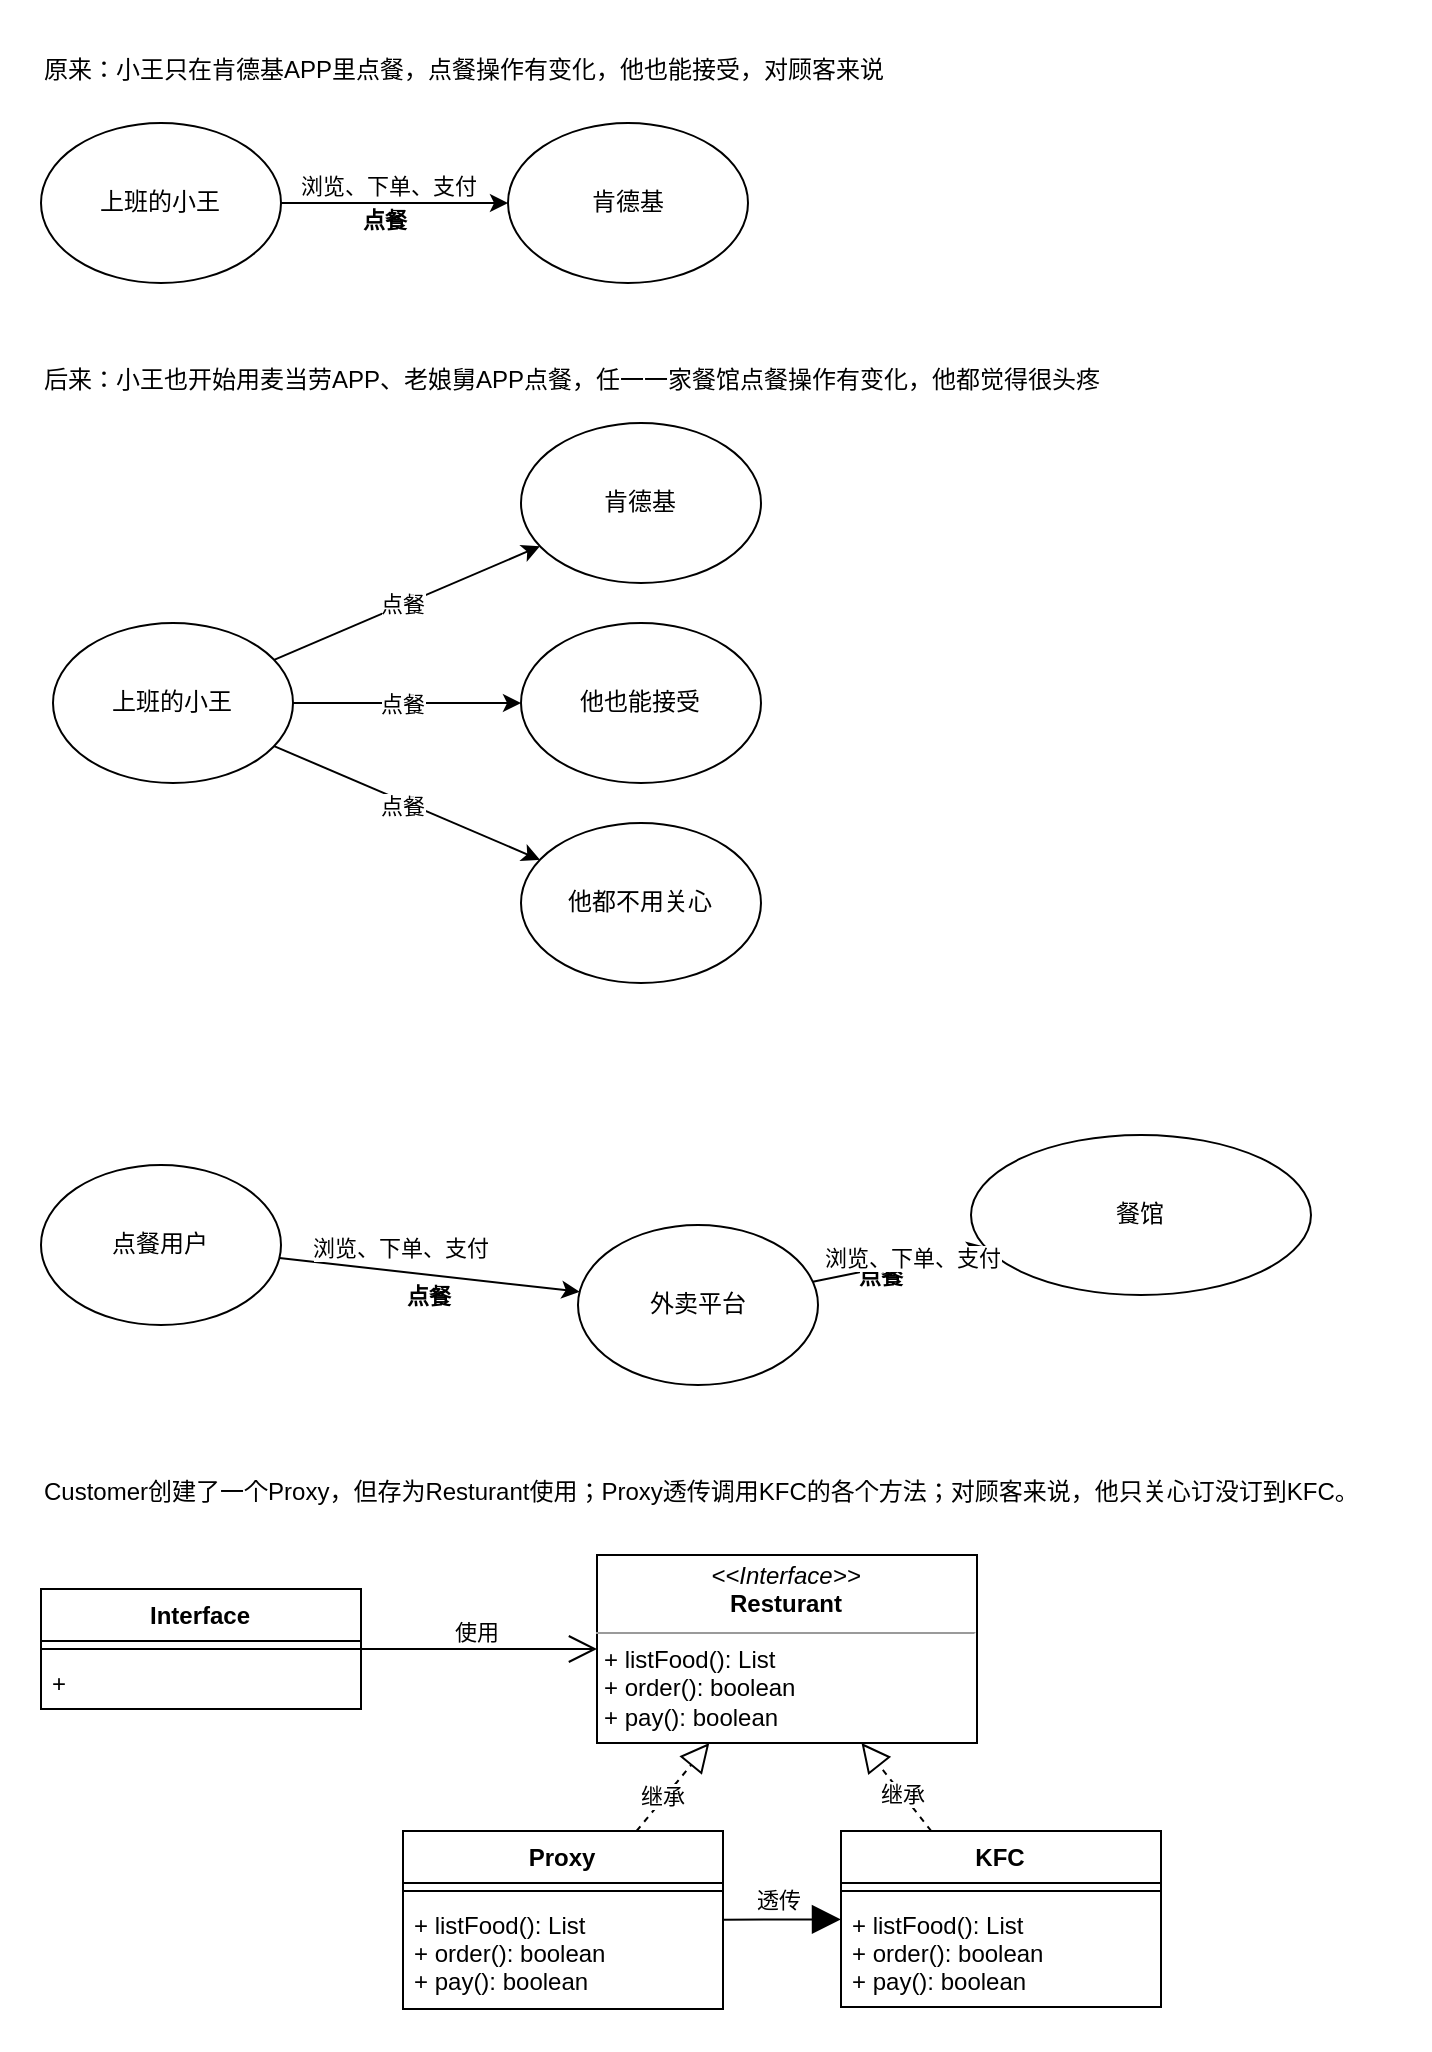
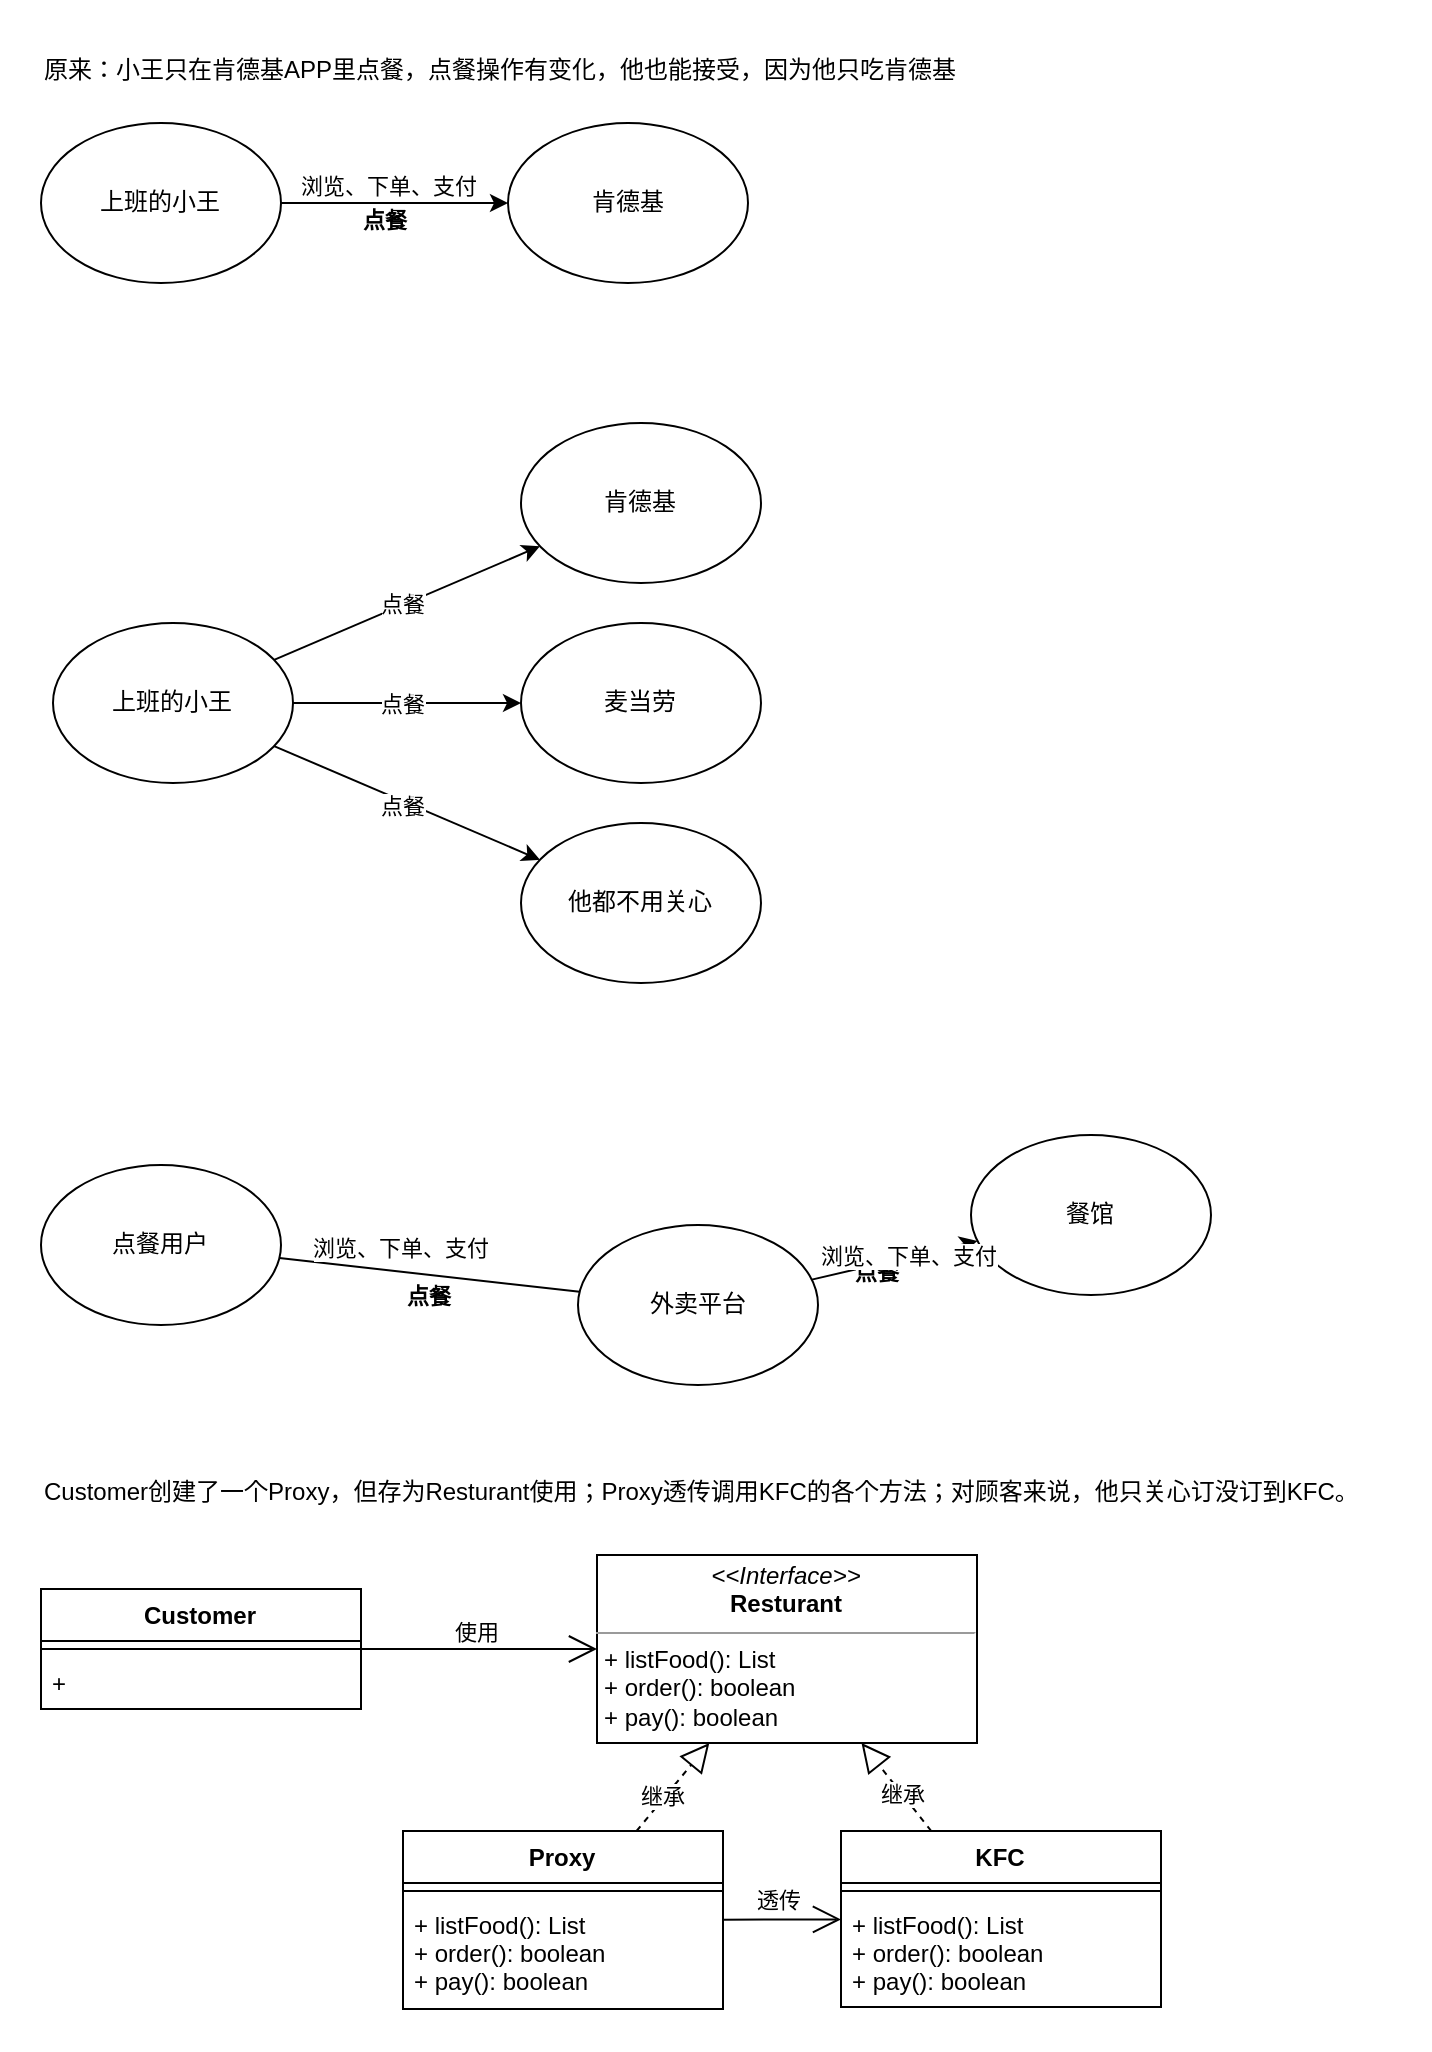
- <mxCell id="12" value="原来：小王只在肯德基APP里点餐，点餐操作有变化，他也能接受，对顾客来说" style="text;html=1;strokeColor=none;fillColor=none;align=left;verticalAlign=middle;whiteSpace=wrap;rounded=0;" vertex="1" parent="1"><mxGeometry x="20" y="20" width="490" height="30" as="geometry" /></mxCell>
+ <mxCell id="12" value="原来：小王只在肯德基APP里点餐，点餐操作有变化，他也能接受，因为他只吃肯德基" style="text;html=1;strokeColor=none;fillColor=none;align=left;verticalAlign=middle;whiteSpace=wrap;rounded=0;" vertex="1" parent="1"><mxGeometry x="20" y="20" width="490" height="30" as="geometry" /></mxCell>
- <mxCell id="27" value="后来：小王也开始用麦当劳APP、老娘舅APP点餐，任一一家餐馆点餐操作有变化，他都觉得很头疼" style="text;html=1;strokeColor=none;fillColor=none;align=left;verticalAlign=middle;whiteSpace=wrap;rounded=0;" vertex="1" parent="1"><mxGeometry x="20" y="175" width="558" height="30" as="geometry" /></mxCell>
- <mxCell id="6" value="他也能接受" style="ellipse;whiteSpace=wrap;html=1;" vertex="1" parent="1"><mxGeometry x="260" y="311" width="120" height="80" as="geometry" /></mxCell>
+ <mxCell id="6" value="麦当劳" style="ellipse;whiteSpace=wrap;html=1;" vertex="1" parent="1"><mxGeometry x="260" y="311" width="120" height="80" as="geometry" /></mxCell>
- <mxCell id="23" value="餐馆" style="ellipse;whiteSpace=wrap;html=1;" vertex="1" parent="1"><mxGeometry x="485" y="567" width="170" height="80" as="geometry" /></mxCell>
+ <mxCell id="23" value="餐馆" style="ellipse;whiteSpace=wrap;html=1;" vertex="1" parent="1"><mxGeometry x="485" y="567" width="120" height="80" as="geometry" /></mxCell>
- <mxCell id="19" value="" style="endArrow=classic;html=1;rounded=0;" edge="1" parent="1" source="18" target="22"><mxGeometry width="50" height="50" relative="1" as="geometry"><mxPoint x="206" y="657" as="sourcePoint" /><mxPoint x="256" y="607" as="targetPoint" /></mxGeometry></mxCell>
+ <mxCell id="19" value="" style="endArrow=none;html=1;rounded=0;" edge="1" parent="1" source="18" target="22"><mxGeometry width="50" height="50" relative="1" as="geometry"><mxPoint x="206" y="657" as="sourcePoint" /><mxPoint x="256" y="607" as="targetPoint" /></mxGeometry></mxCell>
- <mxCell id="41" value="Interface" style="swimlane;fontStyle=1;align=center;verticalAlign=top;childLayout=stackLayout;horizontal=1;startSize=26;horizontalStack=0;resizeParent=1;resizeParentMax=0;resizeLast=0;collapsible=1;marginBottom=0;" vertex="1" parent="1"><mxGeometry x="20" y="794" width="160" height="60" as="geometry" /></mxCell>
+ <mxCell id="41" value="Customer" style="swimlane;fontStyle=1;align=center;verticalAlign=top;childLayout=stackLayout;horizontal=1;startSize=26;horizontalStack=0;resizeParent=1;resizeParentMax=0;resizeLast=0;collapsible=1;marginBottom=0;" vertex="1" parent="1"><mxGeometry x="20" y="794" width="160" height="60" as="geometry" /></mxCell>
- <mxCell id="37" value="" style="endArrow=block;endFill=1;endSize=12;html=1;rounded=0;" edge="1" parent="1" source="28" target="34"><mxGeometry width="160" relative="1" as="geometry"><mxPoint x="305" y="1017" as="sourcePoint" /><mxPoint x="465" y="1017" as="targetPoint" /></mxGeometry></mxCell>
+ <mxCell id="37" value="" style="endArrow=open;endFill=1;endSize=12;html=1;rounded=0;" edge="1" parent="1" source="28" target="34"><mxGeometry width="160" relative="1" as="geometry"><mxPoint x="305" y="1017" as="sourcePoint" /><mxPoint x="465" y="1017" as="targetPoint" /></mxGeometry></mxCell>
